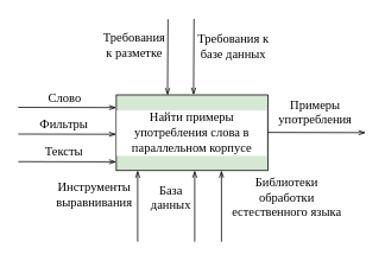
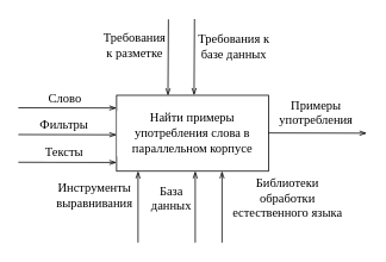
- <mxCell id="2" value="Найти примеры употребления слова в параллельном корпусе" style="rounded=0;whiteSpace=wrap;html=1;fontFamily=Times New Roman;fontSize=14;labelBackgroundColor=default;fillColor=#d5e8d4;" parent="1" vertex="1"><mxGeometry x="130" y="106" width="170" height="85" as="geometry" /></mxCell>
+ <mxCell id="2" value="Найти примеры употребления слова в параллельном корпусе" style="rounded=0;whiteSpace=wrap;html=1;fontFamily=Times New Roman;fontSize=14;labelBackgroundColor=default;" parent="1" vertex="1"><mxGeometry x="130" y="106" width="170" height="85" as="geometry" /></mxCell>
